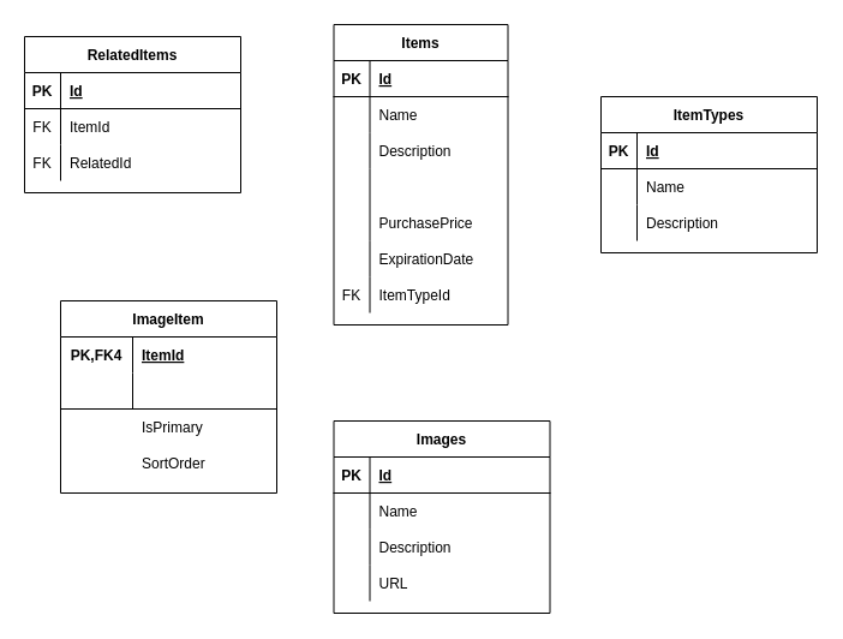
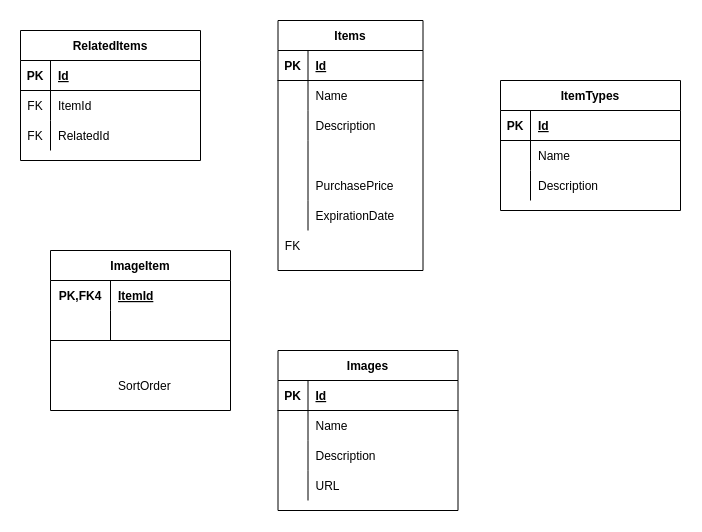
- <mxCell id="22" value="ItemTypeId" style="shape=partialRectangle;connectable=0;fillColor=none;top=0;left=0;bottom=0;right=0;align=left;spacingLeft=6;overflow=hidden;" vertex="1" parent="20"><mxGeometry x="30" width="115" height="30" as="geometry" /></mxCell>
- <mxCell id="53" value="IsPrimary" style="shape=partialRectangle;connectable=0;fillColor=none;top=0;left=0;bottom=0;right=0;align=left;spacingLeft=6;overflow=hidden;" vertex="1" parent="51"><mxGeometry x="60" width="120" height="30" as="geometry" /></mxCell>
